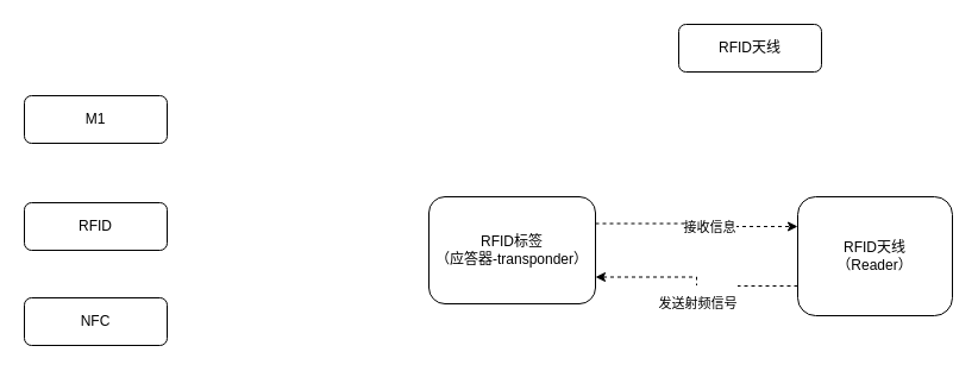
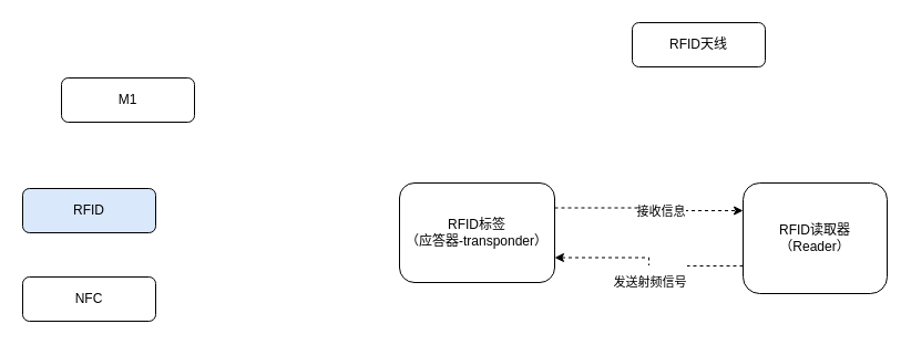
- <mxCell id="2" value="M1" style="rounded=1;whiteSpace=wrap;html=1;" vertex="1" parent="1"><mxGeometry x="20" y="80" width="120" height="40" as="geometry" /></mxCell>
+ <mxCell id="2" value="M1" style="rounded=1;whiteSpace=wrap;html=1;" vertex="1" parent="1"><mxGeometry x="55" y="70" width="120" height="40" as="geometry" /></mxCell>
- <mxCell id="3" value="RFID" style="rounded=1;whiteSpace=wrap;html=1;" vertex="1" parent="1"><mxGeometry x="20" y="170" width="120" height="40" as="geometry" /></mxCell>
+ <mxCell id="3" value="RFID" style="rounded=1;whiteSpace=wrap;html=1;fillColor=#dae8fc;" vertex="1" parent="1"><mxGeometry x="20" y="170" width="120" height="40" as="geometry" /></mxCell>
- <mxCell id="10" value="RFID天线&lt;br&gt;（Reader）" style="rounded=1;whiteSpace=wrap;html=1;" vertex="1" parent="1"><mxGeometry x="670" y="165" width="130" height="100" as="geometry" /></mxCell>
+ <mxCell id="10" value="RFID读取器&lt;br&gt;（Reader）" style="rounded=1;whiteSpace=wrap;html=1;" vertex="1" parent="1"><mxGeometry x="670" y="165" width="130" height="100" as="geometry" /></mxCell>
